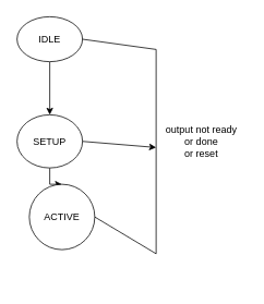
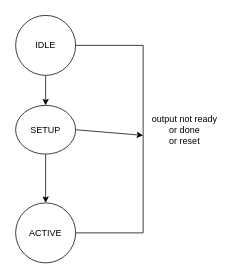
- <mxCell id="3" value="IDLE" style="ellipse;whiteSpace=wrap;html=1;aspect=fixed;" parent="1" vertex="1"><mxGeometry x="20" y="20" width="80" height="55" as="geometry" /></mxCell>
+ <mxCell id="3" value="IDLE" style="ellipse;whiteSpace=wrap;html=1;aspect=fixed;" parent="1" vertex="1"><mxGeometry x="20" y="20" width="80" height="80" as="geometry" /></mxCell>
- <mxCell id="6" value="ACTIVE" style="ellipse;whiteSpace=wrap;html=1;aspect=fixed;" parent="1" vertex="1"><mxGeometry x="35" y="225" width="80" height="80" as="geometry" /></mxCell>
+ <mxCell id="6" value="ACTIVE" style="ellipse;whiteSpace=wrap;html=1;aspect=fixed;" parent="1" vertex="1"><mxGeometry x="20" y="270" width="80" height="80" as="geometry" /></mxCell>
